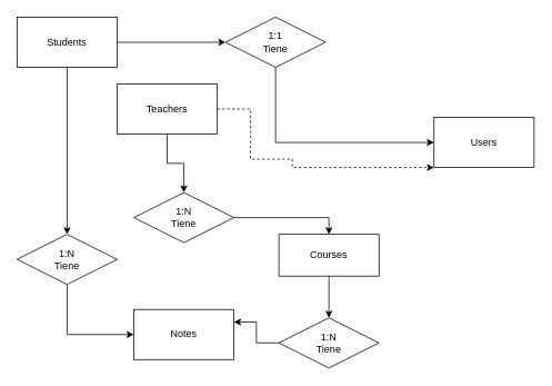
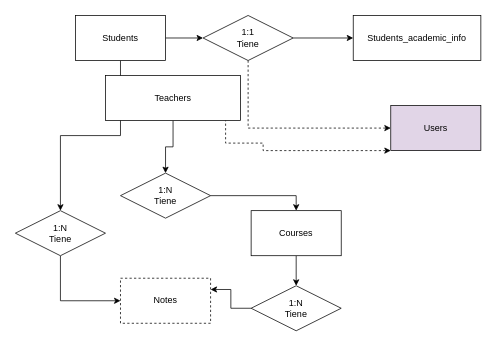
- <mxCell id="5" value="Students" style="rounded=0;whiteSpace=wrap;html=1;" vertex="1" parent="1"><mxGeometry x="20" y="20" width="120" height="60" as="geometry" /></mxCell>
+ <mxCell id="5" value="Students" style="rounded=0;whiteSpace=wrap;html=1;" vertex="1" parent="1"><mxGeometry x="100" y="20" width="120" height="60" as="geometry" /></mxCell>
+ <mxCell id="13" style="edgeStyle=orthogonalEdgeStyle;rounded=0;orthogonalLoop=1;jettySize=auto;html=1;exitX=1;exitY=0.5;exitDx=0;exitDy=0;endArrow=classic;endFill=1;" edge="1" parent="1" source="15" target="6"><mxGeometry relative="1" as="geometry" /></mxCell>
+ <mxCell id="6" value="Students_academic_info" style="rounded=0;whiteSpace=wrap;html=1;" vertex="1" parent="1"><mxGeometry x="470" y="20" width="170" height="60" as="geometry" /></mxCell>
- <mxCell id="9" value="Teachers" style="rounded=0;whiteSpace=wrap;html=1;" vertex="1" parent="1"><mxGeometry x="140" y="100" width="120" height="60" as="geometry" /></mxCell>
+ <mxCell id="9" value="Teachers" style="rounded=0;whiteSpace=wrap;html=1;" vertex="1" parent="1"><mxGeometry x="140" y="100" width="180" height="60" as="geometry" /></mxCell>
- <mxCell id="14" style="edgeStyle=orthogonalEdgeStyle;rounded=0;orthogonalLoop=1;jettySize=auto;html=1;exitX=0.5;exitY=1;exitDx=0;exitDy=0;entryX=0;entryY=0.5;entryDx=0;entryDy=0;endArrow=classic;endFill=1;" edge="1" parent="1" source="15" target="2"><mxGeometry relative="1" as="geometry" /></mxCell>
+ <mxCell id="14" style="edgeStyle=orthogonalEdgeStyle;rounded=0;orthogonalLoop=1;jettySize=auto;html=1;exitX=0.5;exitY=1;exitDx=0;exitDy=0;entryX=0;entryY=0.5;entryDx=0;entryDy=0;endArrow=classic;endFill=1;dashed=1;" edge="1" parent="1" source="15" target="2"><mxGeometry relative="1" as="geometry" /></mxCell>
- <mxCell id="2" value="Users" style="rounded=0;whiteSpace=wrap;html=1;" vertex="1" parent="1"><mxGeometry x="520" y="140" width="120" height="60" as="geometry" /></mxCell>
+ <mxCell id="2" value="Users" style="rounded=0;whiteSpace=wrap;html=1;fillColor=#e1d5e7;" vertex="1" parent="1"><mxGeometry x="520" y="140" width="120" height="60" as="geometry" /></mxCell>
- <mxCell id="11" value="Courses" style="rounded=0;whiteSpace=wrap;html=1;" vertex="1" parent="1"><mxGeometry x="334" y="280" width="120" height="50" as="geometry" /></mxCell>
+ <mxCell id="11" value="Courses" style="rounded=0;whiteSpace=wrap;html=1;" vertex="1" parent="1"><mxGeometry x="334" y="280" width="120" height="60" as="geometry" /></mxCell>
- <mxCell id="12" value="Notes" style="rounded=0;whiteSpace=wrap;html=1;" vertex="1" parent="1"><mxGeometry x="160" y="370" width="120" height="60" as="geometry" /></mxCell>
+ <mxCell id="12" value="Notes" style="rounded=0;whiteSpace=wrap;html=1;dashed=1;" vertex="1" parent="1"><mxGeometry x="160" y="370" width="120" height="60" as="geometry" /></mxCell>
